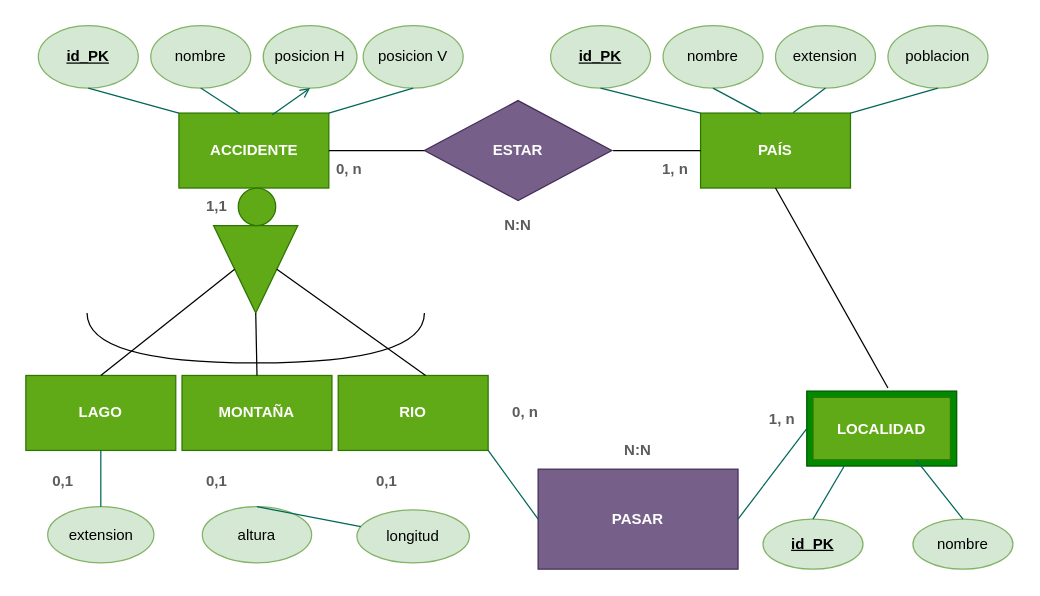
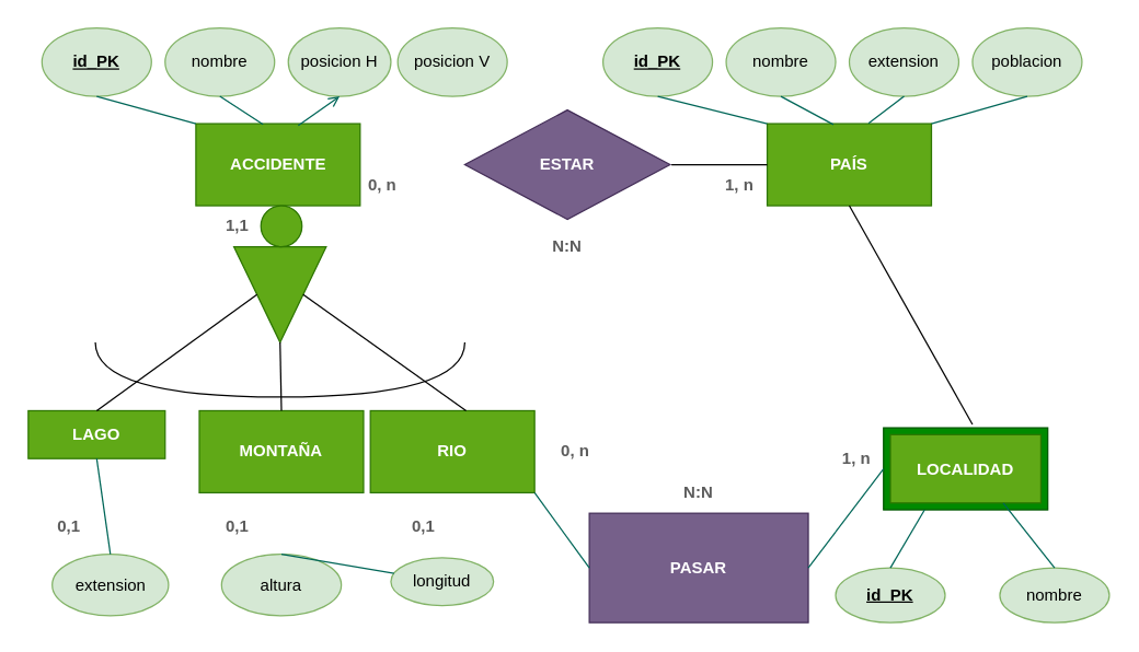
- <mxCell id="39" value="" style="endArrow=none;html=1;rounded=1;sketch=0;fontColor=#5C5C5C;strokeColor=#006658;fillColor=#21C0A5;curved=0;entryX=0.5;entryY=1;entryDx=0;entryDy=0;exitX=1;exitY=0;exitDx=0;exitDy=0;" parent="1" source="2" target="10" edge="1"><mxGeometry width="50" height="50" relative="1" as="geometry"><mxPoint x="460" y="270" as="sourcePoint" /><mxPoint x="510" y="220" as="targetPoint" /></mxGeometry></mxCell>
- <mxCell id="23" value="" style="endArrow=none;html=1;rounded=0;exitX=1;exitY=0.5;exitDx=0;exitDy=0;entryX=0;entryY=0.5;entryDx=0;entryDy=0;fontStyle=1" parent="1" source="2" target="17" edge="1"><mxGeometry width="50" height="50" relative="1" as="geometry"><mxPoint x="420" y="290" as="sourcePoint" /><mxPoint x="470" y="240" as="targetPoint" /></mxGeometry></mxCell>
- <mxCell id="7" value="LAGO" style="rounded=0;whiteSpace=wrap;html=1;fillColor=#60a917;fontColor=#ffffff;strokeColor=#2D7600;fontStyle=1" parent="1" vertex="1"><mxGeometry x="20" y="300" width="120" height="60" as="geometry" /></mxCell>
+ <mxCell id="7" value="LAGO" style="rounded=0;whiteSpace=wrap;html=1;fillColor=#60a917;fontColor=#ffffff;strokeColor=#2D7600;fontStyle=1" parent="1" vertex="1"><mxGeometry x="20" y="300" width="100" height="35" as="geometry" /></mxCell>
- <mxCell id="22" value="longitud" style="ellipse;whiteSpace=wrap;html=1;fillColor=#d5e8d4;strokeColor=#82b366;" parent="1" vertex="1"><mxGeometry x="285" y="407.5" width="90" height="42.5" as="geometry" /></mxCell>
+ <mxCell id="22" value="longitud" style="ellipse;whiteSpace=wrap;html=1;fillColor=#d5e8d4;strokeColor=#82b366;" parent="1" vertex="1"><mxGeometry x="285" y="407.5" width="75" height="35" as="geometry" /></mxCell>
